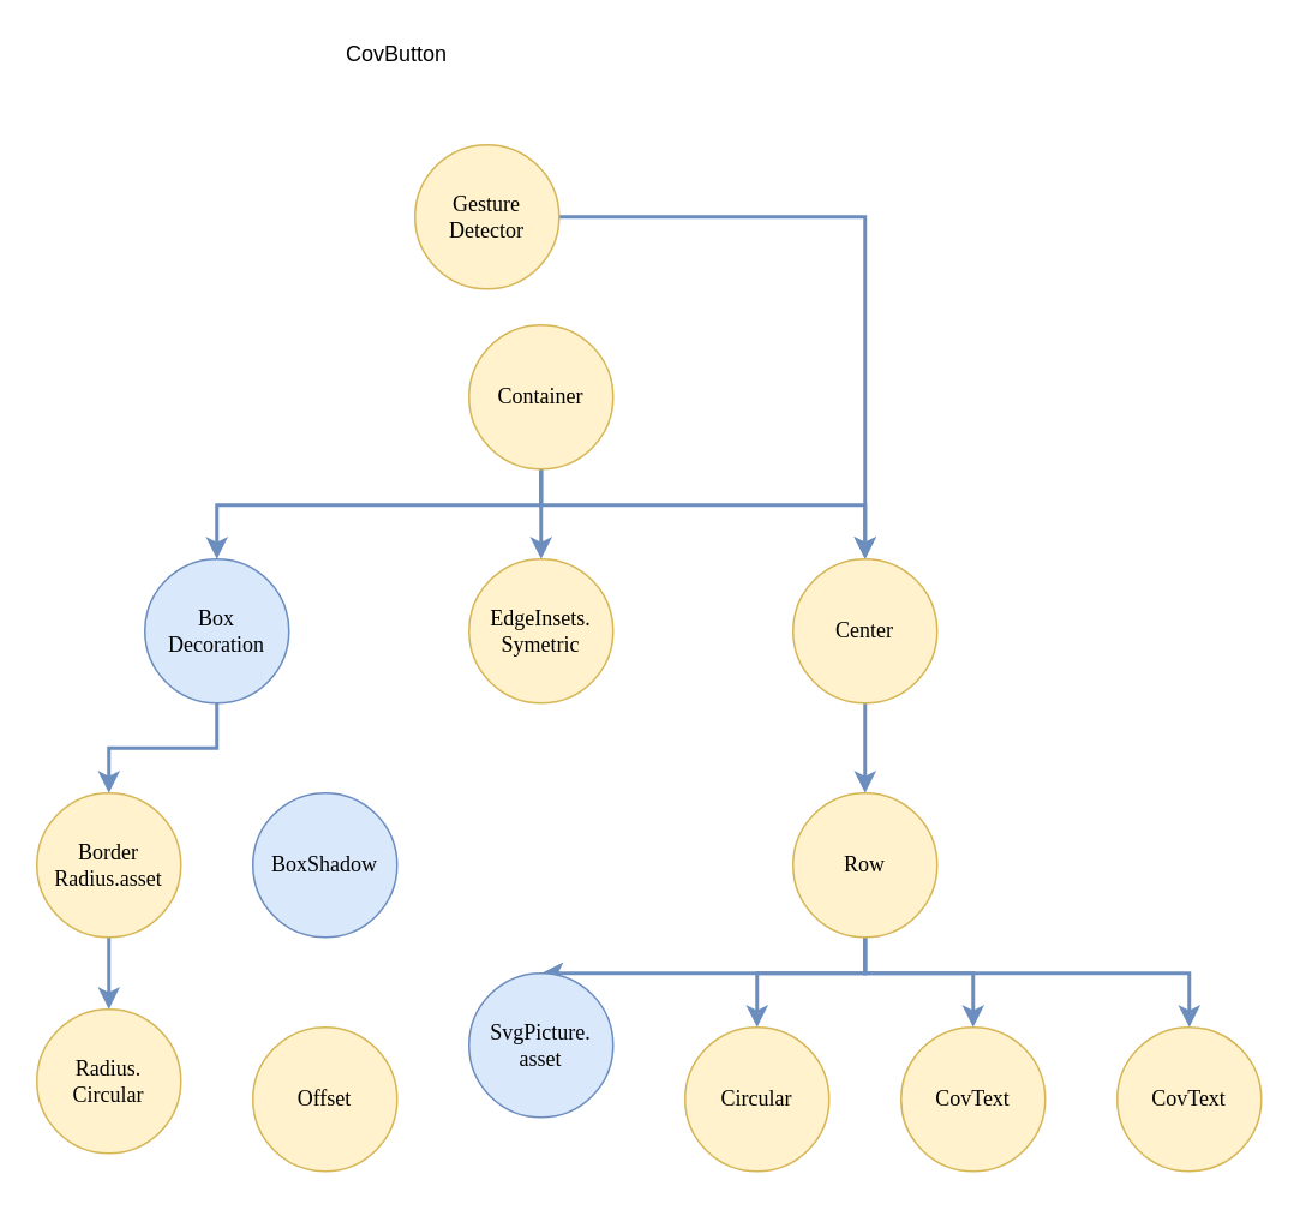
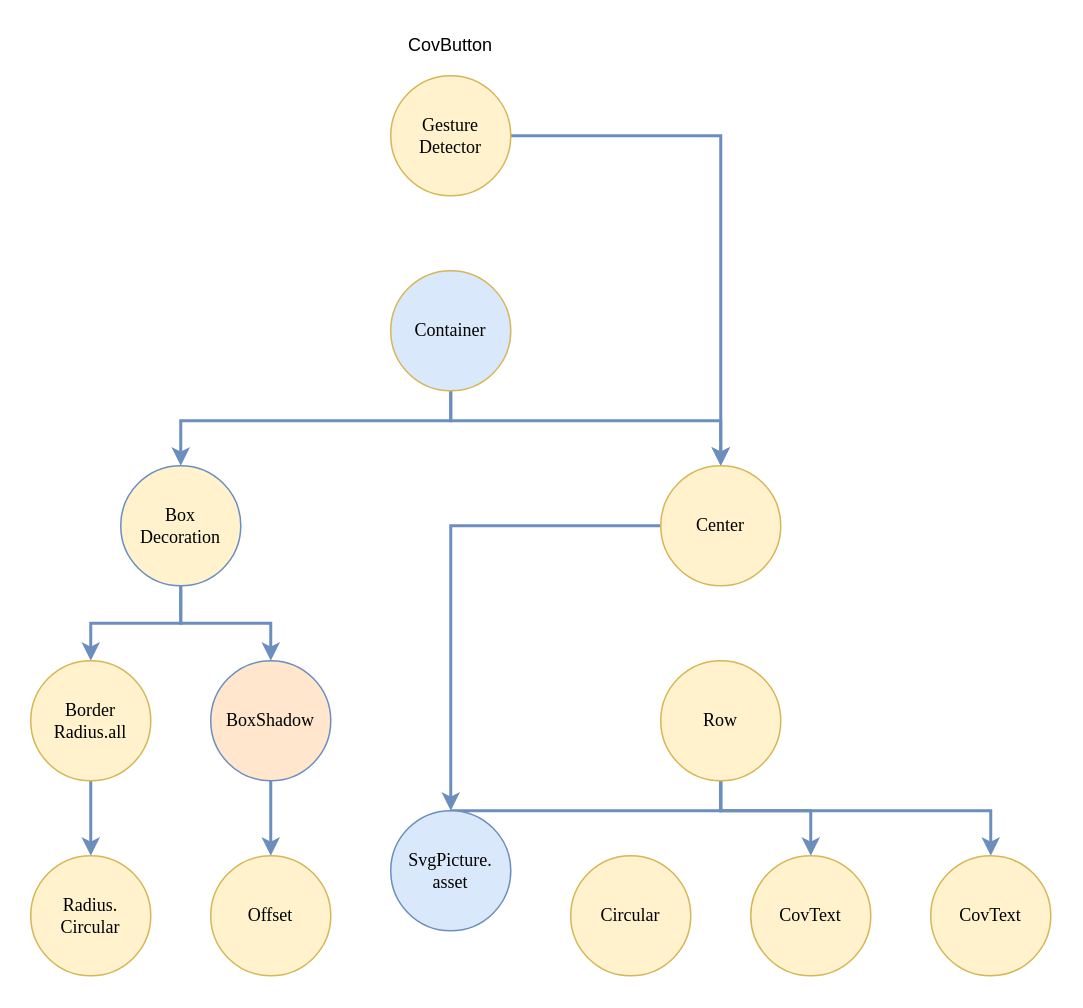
- <mxCell id="29" value="CovButton" style="text;html=1;strokeColor=none;fillColor=none;align=center;verticalAlign=middle;whiteSpace=wrap;rounded=0;" parent="1" vertex="1"><mxGeometry x="200" y="20" width="40" height="20" as="geometry" /></mxCell>
+ <mxCell id="29" value="CovButton" style="text;html=1;strokeColor=none;fillColor=none;align=center;verticalAlign=middle;whiteSpace=wrap;rounded=0;" parent="1" vertex="1"><mxGeometry x="280" y="20" width="40" height="20" as="geometry" /></mxCell>
- <mxCell id="3" value="Gesture&lt;br&gt;Detector" style="ellipse;whiteSpace=wrap;html=1;aspect=fixed;fontFamily=Verdana;fillColor=#fff2cc;strokeColor=#d6b656;" parent="1" vertex="1"><mxGeometry x="230" y="80" width="80" height="80" as="geometry" /></mxCell>
+ <mxCell id="3" value="Gesture&lt;br&gt;Detector" style="ellipse;whiteSpace=wrap;html=1;aspect=fixed;fontFamily=Verdana;fillColor=#fff2cc;strokeColor=#d6b656;" parent="1" vertex="1"><mxGeometry x="260" y="50" width="80" height="80" as="geometry" /></mxCell>
- <mxCell id="7" value="Container" style="ellipse;whiteSpace=wrap;html=1;aspect=fixed;fontFamily=Verdana;fillColor=#fff2cc;strokeColor=#d6b656;" parent="1" vertex="1"><mxGeometry x="260" y="180" width="80" height="80" as="geometry" /></mxCell>
+ <mxCell id="7" value="Container" style="ellipse;whiteSpace=wrap;html=1;aspect=fixed;fontFamily=Verdana;fillColor=#dae8fc;strokeColor=#d6b656;" parent="1" vertex="1"><mxGeometry x="260" y="180" width="80" height="80" as="geometry" /></mxCell>
- <mxCell id="5" style="edgeStyle=orthogonalEdgeStyle;rounded=0;orthogonalLoop=1;jettySize=auto;html=1;fillColor=#dae8fc;strokeColor=#6c8ebf;strokeWidth=2;" parent="1" source="7" target="17" edge="1"><mxGeometry relative="1" as="geometry" /></mxCell>
- <mxCell id="10" value="Box&lt;br&gt;Decoration" style="ellipse;whiteSpace=wrap;html=1;aspect=fixed;fontFamily=Verdana;fillColor=#dae8fc;strokeColor=#6c8ebf;" parent="1" vertex="1"><mxGeometry x="80" y="310" width="80" height="80" as="geometry" /></mxCell>
+ <mxCell id="10" value="Box&lt;br&gt;Decoration" style="ellipse;whiteSpace=wrap;html=1;aspect=fixed;fontFamily=Verdana;fillColor=#fff2cc;strokeColor=#6c8ebf;" parent="1" vertex="1"><mxGeometry x="80" y="310" width="80" height="80" as="geometry" /></mxCell>
- <mxCell id="17" value="EdgeInsets.&lt;br&gt;Symetric" style="ellipse;whiteSpace=wrap;html=1;aspect=fixed;fontFamily=Verdana;fillColor=#fff2cc;strokeColor=#d6b656;" parent="1" vertex="1"><mxGeometry x="260" y="310" width="80" height="80" as="geometry" /></mxCell>
- <mxCell id="18" style="edgeStyle=orthogonalEdgeStyle;rounded=0;orthogonalLoop=1;jettySize=auto;html=1;fillColor=#dae8fc;strokeColor=#6c8ebf;strokeWidth=2;" parent="1" source="19" target="24" edge="1"><mxGeometry relative="1" as="geometry" /></mxCell>
+ <mxCell id="18" style="edgeStyle=orthogonalEdgeStyle;rounded=0;orthogonalLoop=1;jettySize=auto;html=1;fillColor=#dae8fc;strokeColor=#6c8ebf;strokeWidth=2;" parent="1" source="19" target="25" edge="1"><mxGeometry relative="1" as="geometry" /></mxCell>
+ <mxCell id="9" style="edgeStyle=orthogonalEdgeStyle;rounded=0;orthogonalLoop=1;jettySize=auto;html=1;fillColor=#dae8fc;strokeColor=#6c8ebf;strokeWidth=2;" parent="1" source="10" target="15" edge="1"><mxGeometry relative="1" as="geometry" /></mxCell>
- <mxCell id="12" value="Border&lt;br&gt;Radius.asset" style="ellipse;whiteSpace=wrap;html=1;aspect=fixed;fontFamily=Verdana;fillColor=#fff2cc;strokeColor=#d6b656;" parent="1" vertex="1"><mxGeometry x="20" y="440" width="80" height="80" as="geometry" /></mxCell>
+ <mxCell id="12" value="Border&lt;br&gt;Radius.all" style="ellipse;whiteSpace=wrap;html=1;aspect=fixed;fontFamily=Verdana;fillColor=#fff2cc;strokeColor=#d6b656;" parent="1" vertex="1"><mxGeometry x="20" y="440" width="80" height="80" as="geometry" /></mxCell>
- <mxCell id="15" value="BoxShadow" style="ellipse;whiteSpace=wrap;html=1;aspect=fixed;fontFamily=Verdana;fillColor=#dae8fc;strokeColor=#6c8ebf;" parent="1" vertex="1"><mxGeometry x="140" y="440" width="80" height="80" as="geometry" /></mxCell>
+ <mxCell id="15" value="BoxShadow" style="ellipse;whiteSpace=wrap;html=1;aspect=fixed;fontFamily=Verdana;fillColor=#ffe6cc;strokeColor=#6c8ebf;" parent="1" vertex="1"><mxGeometry x="140" y="440" width="80" height="80" as="geometry" /></mxCell>
- <mxCell id="20" value="" style="edgeStyle=orthogonalEdgeStyle;rounded=0;orthogonalLoop=1;jettySize=auto;html=1;fillColor=#dae8fc;strokeColor=#6c8ebf;strokeWidth=2;" parent="1" source="24" target="25" edge="1"><mxGeometry relative="1" as="geometry"><Array as="points"><mxPoint x="480" y="540" /><mxPoint x="300" y="540" /></Array></mxGeometry></mxCell>
+ <mxCell id="20" value="" style="edgeStyle=orthogonalEdgeStyle;rounded=0;orthogonalLoop=1;jettySize=auto;html=1;fillColor=#dae8fc;strokeColor=#6c8ebf;strokeWidth=2;endArrow=none;" parent="1" source="24" target="25" edge="1"><mxGeometry relative="1" as="geometry"><Array as="points"><mxPoint x="480" y="540" /><mxPoint x="300" y="540" /></Array></mxGeometry></mxCell>
+ <mxCell id="14" style="edgeStyle=orthogonalEdgeStyle;rounded=0;orthogonalLoop=1;jettySize=auto;html=1;fillColor=#dae8fc;strokeColor=#6c8ebf;strokeWidth=2;" parent="1" source="15" target="16" edge="1"><mxGeometry relative="1" as="geometry" /></mxCell>
- <mxCell id="21" style="edgeStyle=orthogonalEdgeStyle;rounded=0;orthogonalLoop=1;jettySize=auto;html=1;fillColor=#dae8fc;strokeColor=#6c8ebf;strokeWidth=2;" parent="1" source="24" target="26" edge="1"><mxGeometry relative="1" as="geometry"><Array as="points"><mxPoint x="480" y="540" /><mxPoint x="420" y="540" /></Array></mxGeometry></mxCell>
- <mxCell id="13" value="Radius.&lt;br&gt;Circular" style="ellipse;whiteSpace=wrap;html=1;aspect=fixed;fontFamily=Verdana;fillColor=#fff2cc;strokeColor=#d6b656;" parent="1" vertex="1"><mxGeometry x="20" y="560" width="80" height="80" as="geometry" /></mxCell>
+ <mxCell id="13" value="Radius.&lt;br&gt;Circular" style="ellipse;whiteSpace=wrap;html=1;aspect=fixed;fontFamily=Verdana;fillColor=#fff2cc;strokeColor=#d6b656;" parent="1" vertex="1"><mxGeometry x="20" y="570" width="80" height="80" as="geometry" /></mxCell>
